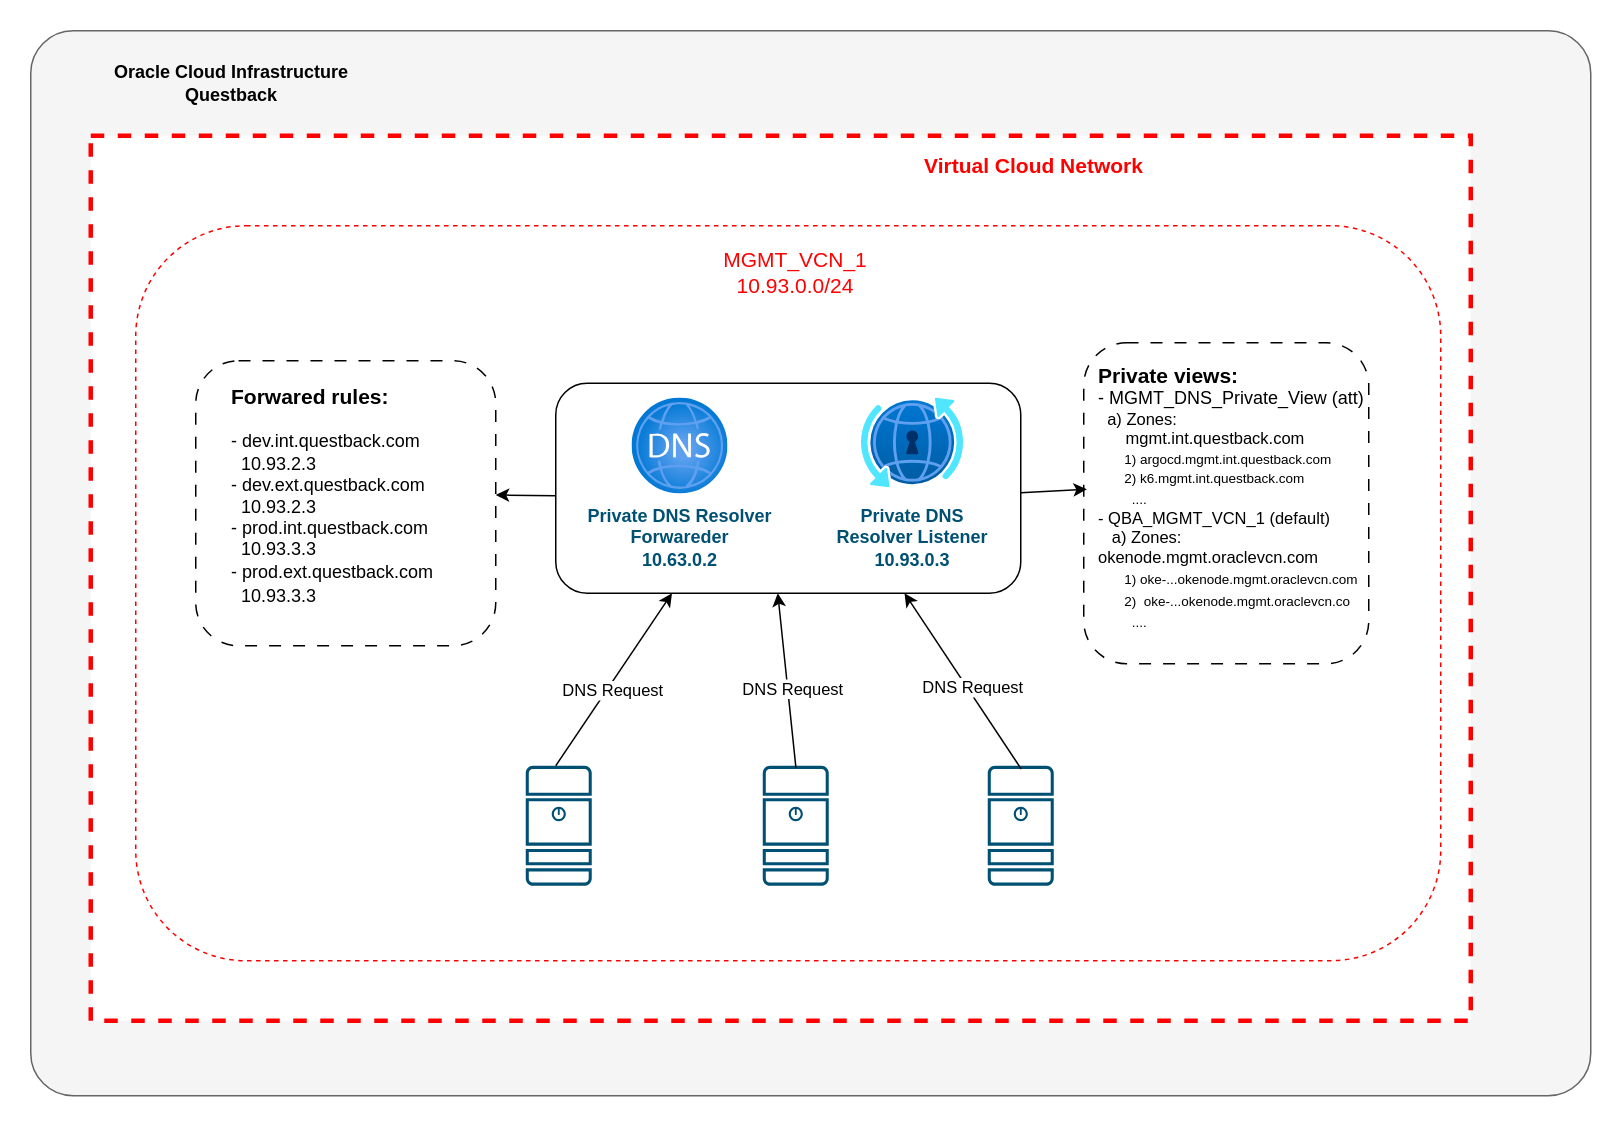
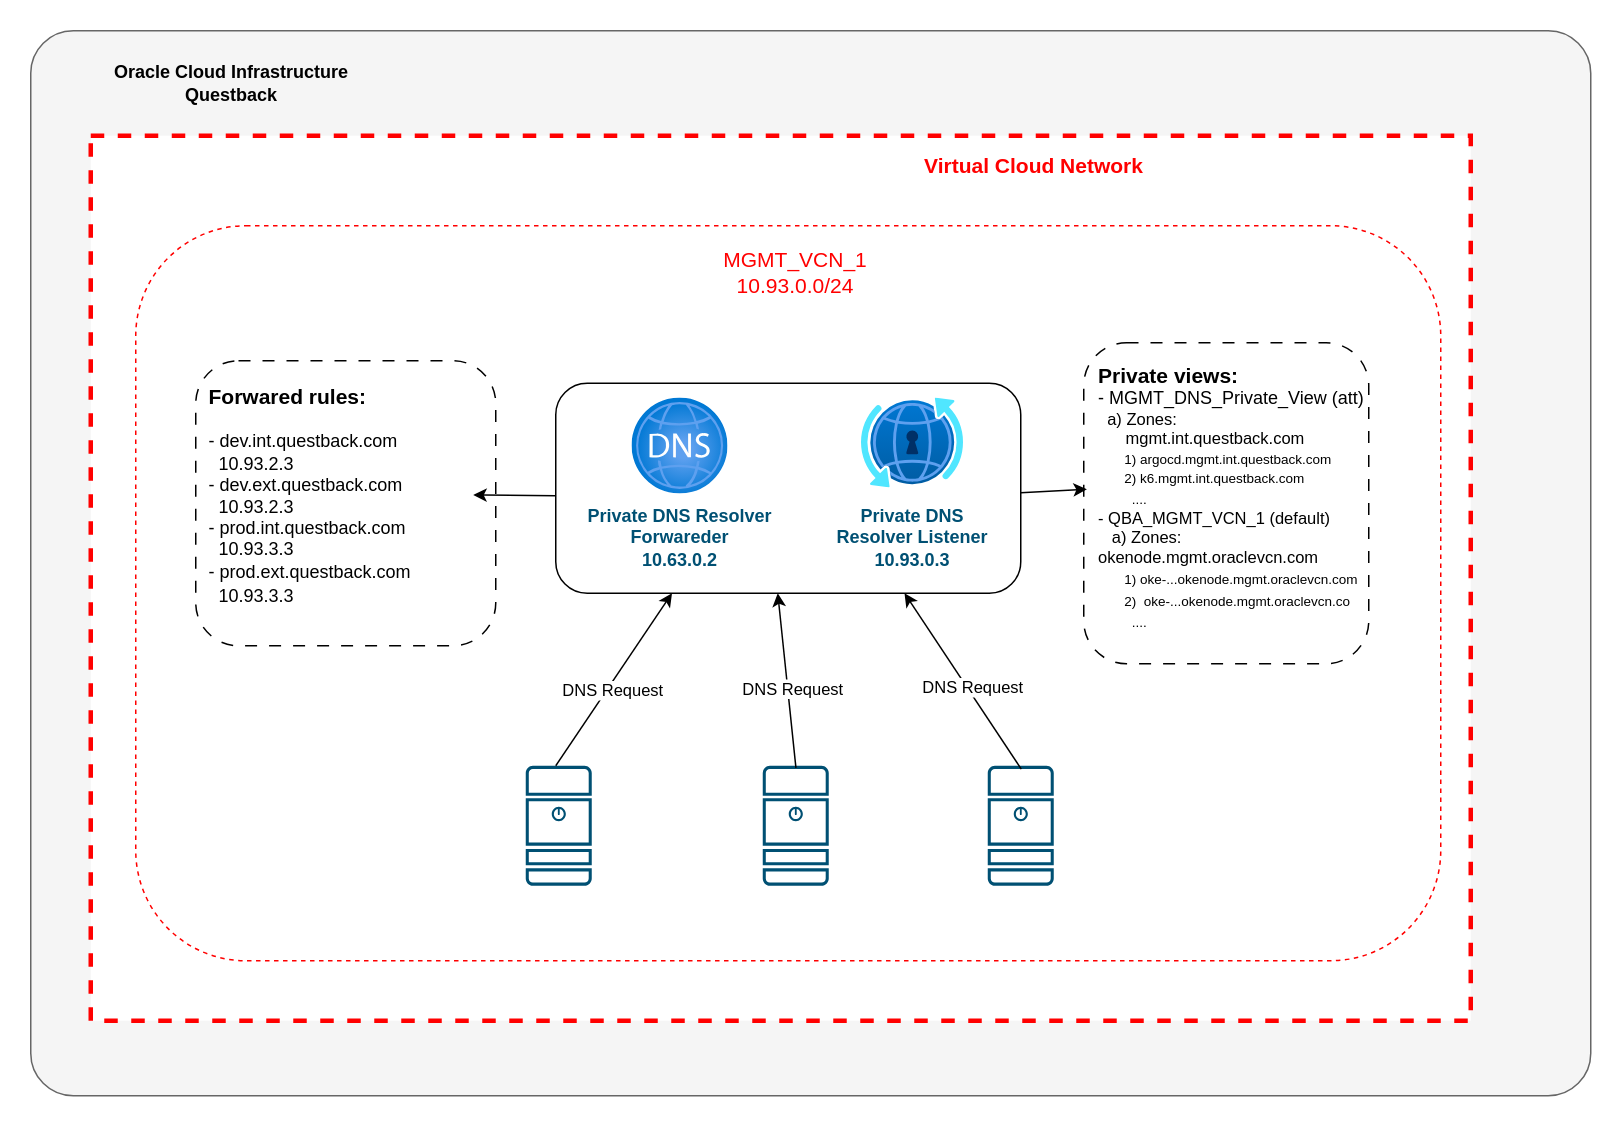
- <mxCell id="20" value="&lt;b&gt;&lt;font style=&quot;font-size: 14px;&quot;&gt;Forwared rules:&lt;br&gt;&lt;/font&gt;&lt;/b&gt;&lt;br style=&quot;text-align: center;&quot;&gt;&lt;span style=&quot;text-align: center;&quot;&gt;- dev.int.questback.com &lt;br&gt;&amp;nbsp; 10.93.2.3&lt;/span&gt;&lt;br style=&quot;text-align: center;&quot;&gt;&lt;span style=&quot;text-align: center;&quot;&gt;- dev.ext.questback.com&lt;br&gt;&amp;nbsp; 10.93.2.3&lt;/span&gt;&lt;br style=&quot;text-align: center;&quot;&gt;&lt;span style=&quot;text-align: center;&quot;&gt;- prod.int.questback.com&amp;nbsp;&lt;br&gt;&amp;nbsp; 10.93.3.3&lt;/span&gt;&lt;br style=&quot;text-align: center;&quot;&gt;&lt;span style=&quot;text-align: center;&quot;&gt;- prod.ext.questback.com &lt;br&gt;&amp;nbsp; 10.93.3.3&lt;/span&gt;&lt;b&gt;&lt;font style=&quot;font-size: 14px;&quot;&gt;&lt;br&gt;&lt;/font&gt;&lt;/b&gt;" style="text;html=1;align=left;verticalAlign=middle;whiteSpace=wrap;rounded=0;" vertex="1" parent="18"><mxGeometry x="22" y="3" width="178" height="173" as="geometry" /></mxCell>
+ <mxCell id="20" value="&lt;b&gt;&lt;font style=&quot;font-size: 14px;&quot;&gt;Forwared rules:&lt;br&gt;&lt;/font&gt;&lt;/b&gt;&lt;br style=&quot;text-align: center;&quot;&gt;&lt;span style=&quot;text-align: center;&quot;&gt;- dev.int.questback.com &lt;br&gt;&amp;nbsp; 10.93.2.3&lt;/span&gt;&lt;br style=&quot;text-align: center;&quot;&gt;&lt;span style=&quot;text-align: center;&quot;&gt;- dev.ext.questback.com&lt;br&gt;&amp;nbsp; 10.93.2.3&lt;/span&gt;&lt;br style=&quot;text-align: center;&quot;&gt;&lt;span style=&quot;text-align: center;&quot;&gt;- prod.int.questback.com&amp;nbsp;&lt;br&gt;&amp;nbsp; 10.93.3.3&lt;/span&gt;&lt;br style=&quot;text-align: center;&quot;&gt;&lt;span style=&quot;text-align: center;&quot;&gt;- prod.ext.questback.com &lt;br&gt;&amp;nbsp; 10.93.3.3&lt;/span&gt;&lt;b&gt;&lt;font style=&quot;font-size: 14px;&quot;&gt;&lt;br&gt;&lt;/font&gt;&lt;/b&gt;" style="text;html=1;align=left;verticalAlign=middle;whiteSpace=wrap;rounded=0;" vertex="1" parent="18"><mxGeometry x="7" y="3" width="178" height="173" as="geometry" /></mxCell>
